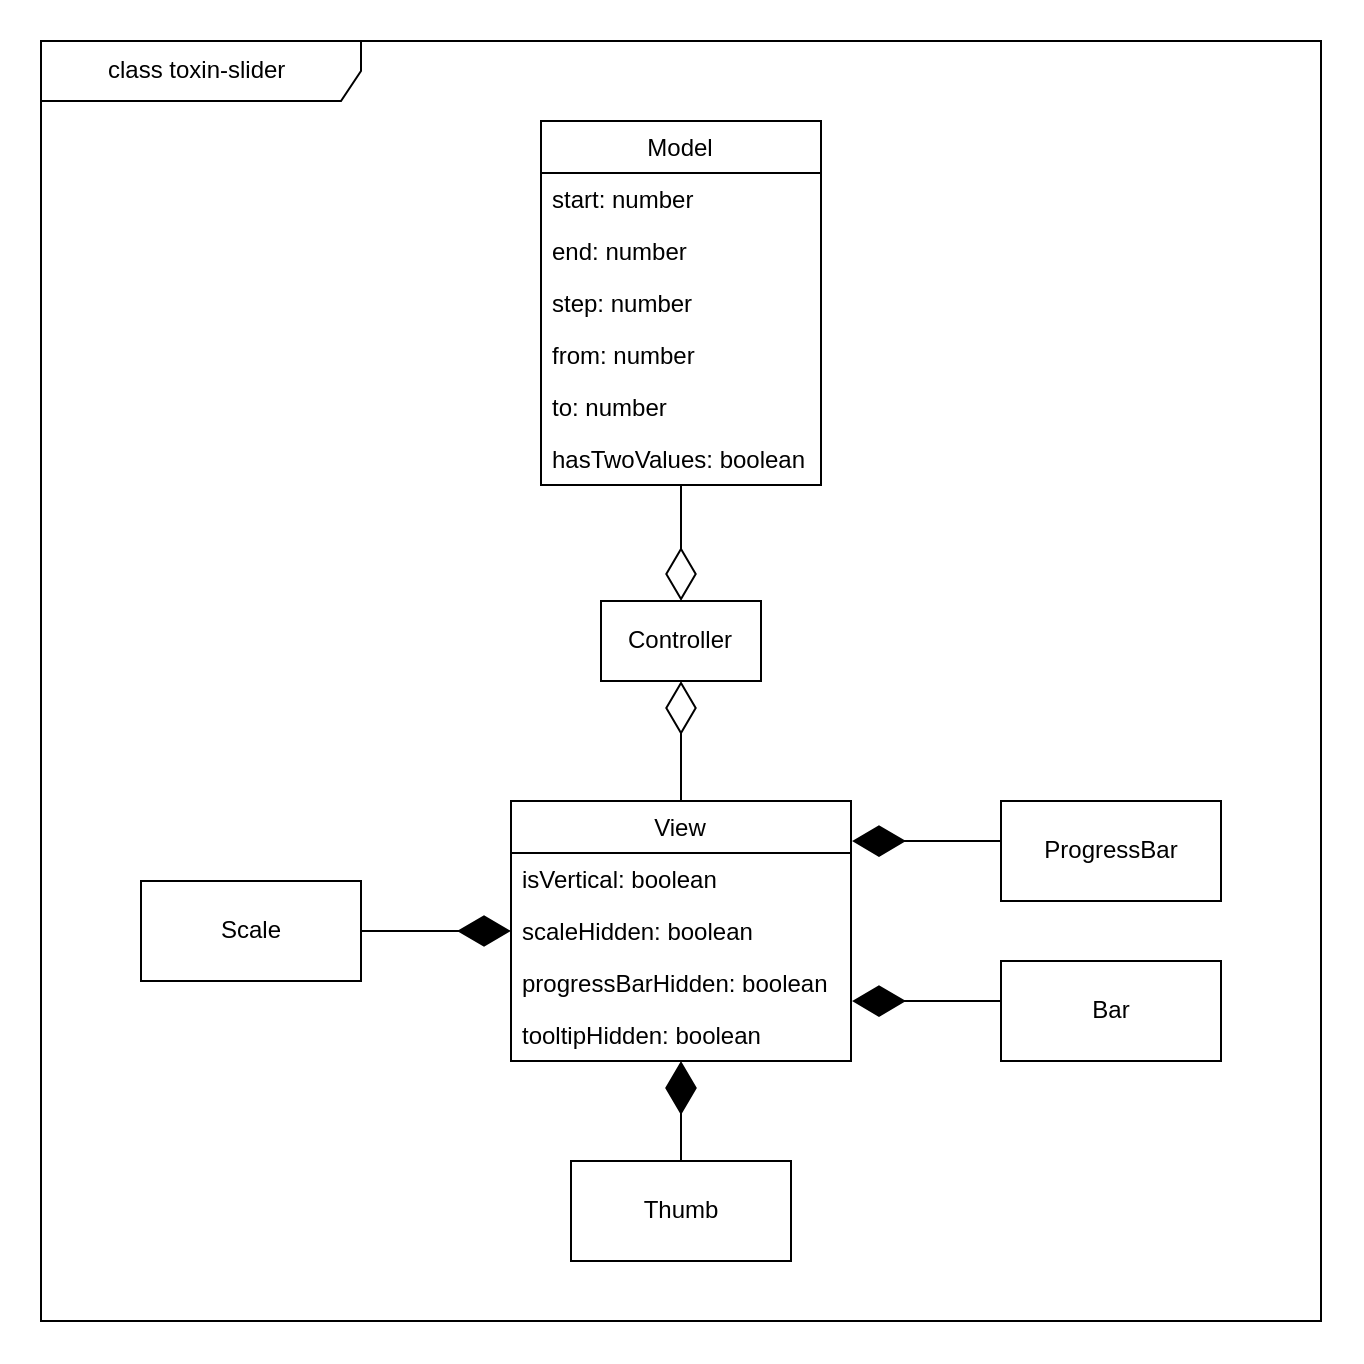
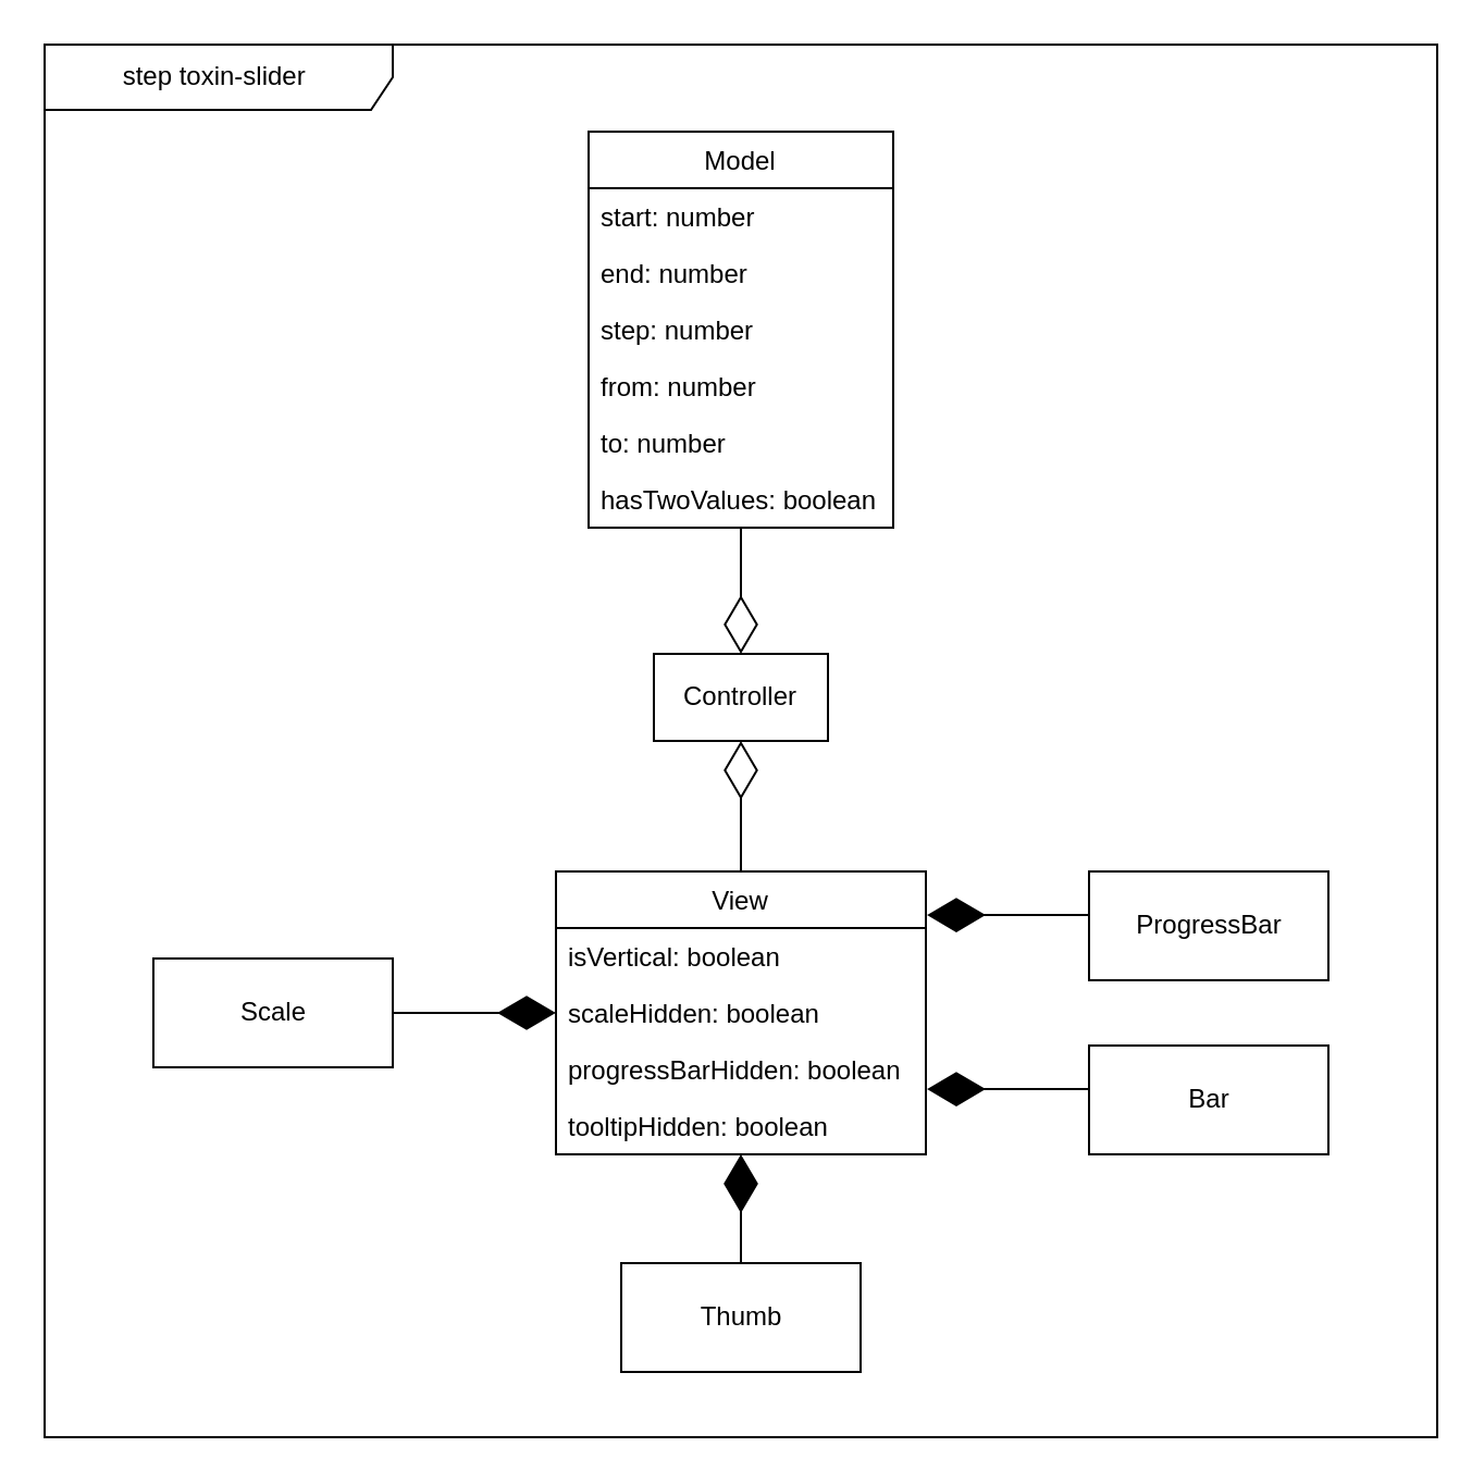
- <mxCell id="25" value="class toxin-slider&amp;nbsp;" style="shape=umlFrame;whiteSpace=wrap;html=1;width=160;height=30;" vertex="1" parent="1"><mxGeometry x="20" y="20" width="640" height="640" as="geometry" /></mxCell>
+ <mxCell id="25" value="step toxin-slider&amp;nbsp;" style="shape=umlFrame;whiteSpace=wrap;html=1;width=160;height=30;" vertex="1" parent="1"><mxGeometry x="20" y="20" width="640" height="640" as="geometry" /></mxCell>
